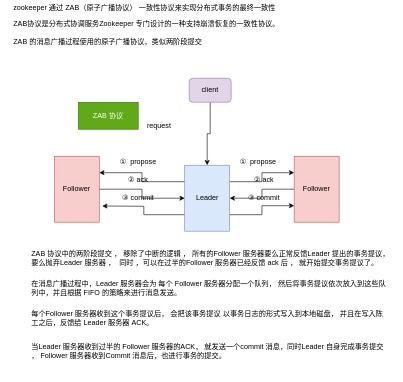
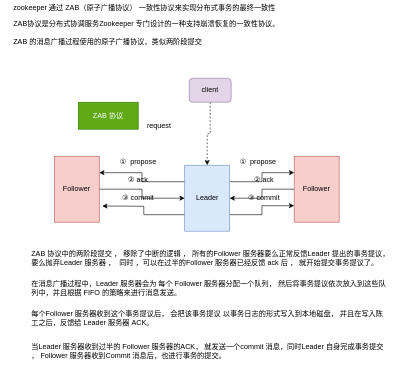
- <mxCell id="3" style="edgeStyle=orthogonalEdgeStyle;rounded=0;orthogonalLoop=1;jettySize=auto;html=1;exitX=0.5;exitY=1;exitDx=0;exitDy=0;entryX=0.5;entryY=0;entryDx=0;entryDy=0;" edge="1" parent="1" source="4" target="9"><mxGeometry relative="1" as="geometry"><mxPoint x="345" y="230" as="targetPoint" /></mxGeometry></mxCell>
+ <mxCell id="3" style="edgeStyle=orthogonalEdgeStyle;rounded=0;orthogonalLoop=1;jettySize=auto;html=1;exitX=0.5;exitY=1;exitDx=0;exitDy=0;entryX=0.5;entryY=0;entryDx=0;entryDy=0;dashed=1;" edge="1" parent="1" source="4" target="9"><mxGeometry relative="1" as="geometry"><mxPoint x="345" y="230" as="targetPoint" /></mxGeometry></mxCell>
